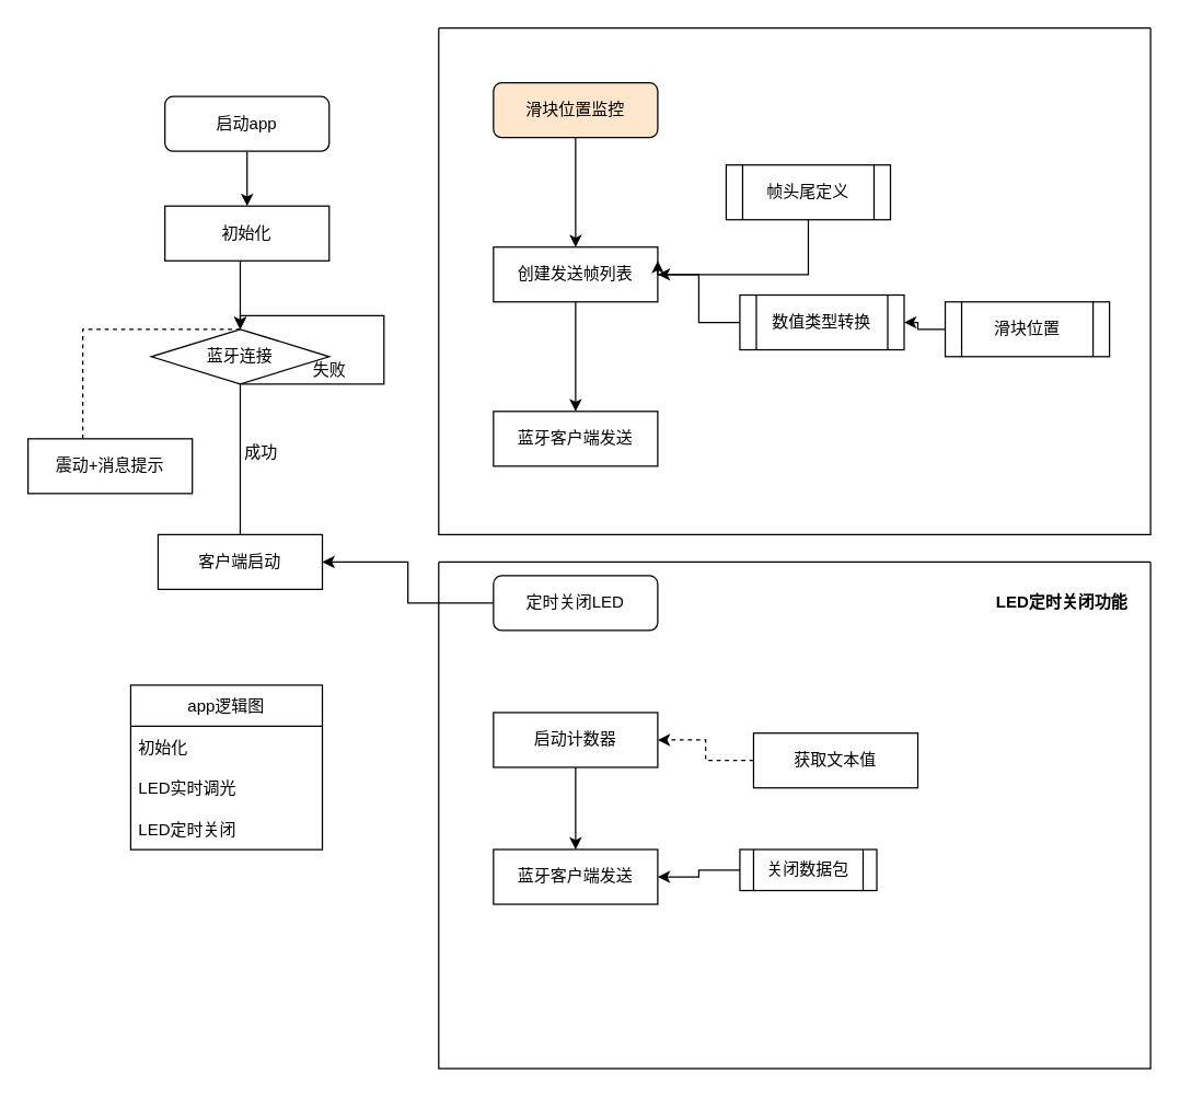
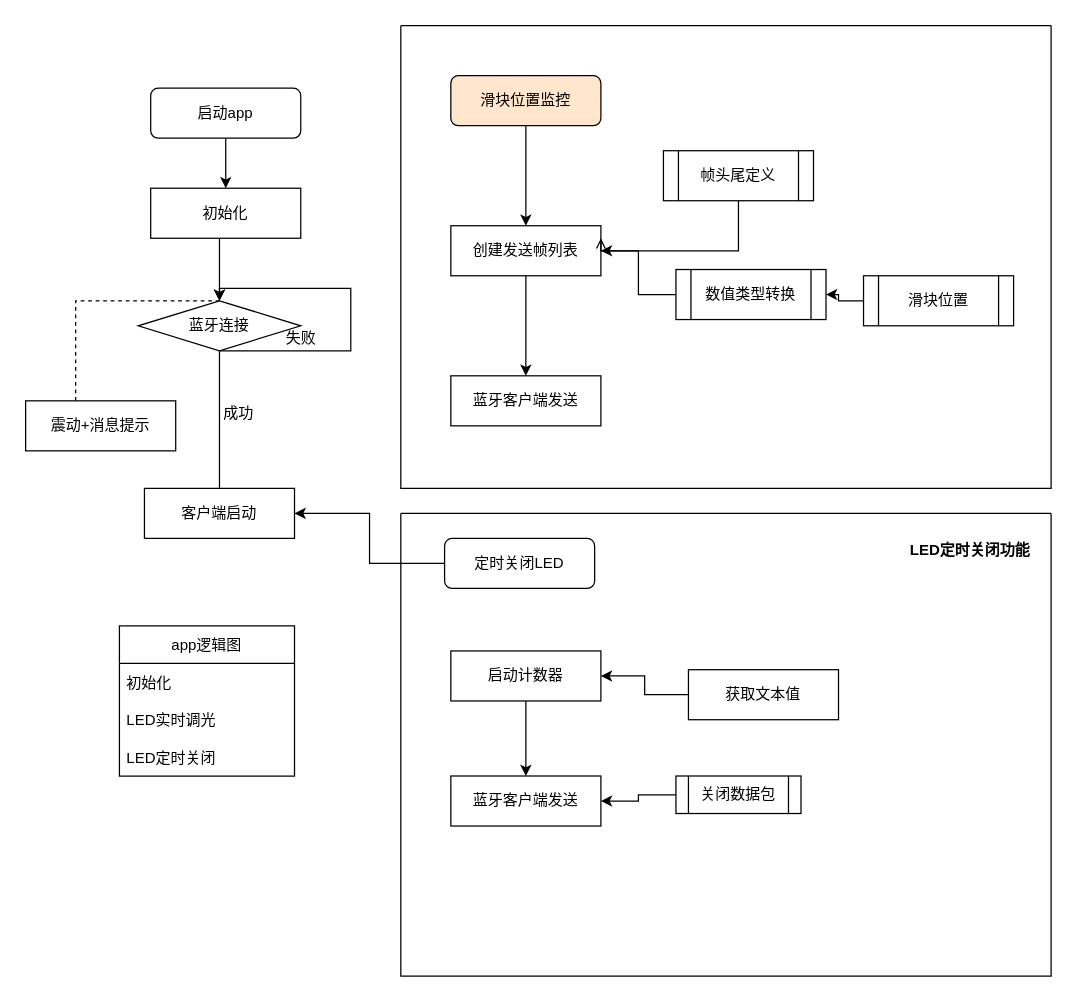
- <mxCell id="24" style="edgeStyle=orthogonalEdgeStyle;rounded=0;orthogonalLoop=1;jettySize=auto;html=1;entryX=1;entryY=0.25;entryDx=0;entryDy=0;" parent="1" source="25" target="19" edge="1"><mxGeometry relative="1" as="geometry"><Array as="points"><mxPoint x="480" y="200" /></Array></mxGeometry></mxCell>
+ <mxCell id="24" style="edgeStyle=orthogonalEdgeStyle;rounded=0;orthogonalLoop=1;jettySize=auto;html=1;entryX=1;entryY=0.25;entryDx=0;entryDy=0;endArrow=open;" parent="1" source="25" target="19" edge="1"><mxGeometry relative="1" as="geometry"><Array as="points"><mxPoint x="480" y="200" /></Array></mxGeometry></mxCell>
- <mxCell id="17" value="定时关闭LED" style="rounded=1;whiteSpace=wrap;html=1;" parent="1" vertex="1"><mxGeometry x="360" y="420" width="120" height="40" as="geometry" /></mxCell>
+ <mxCell id="17" value="定时关闭LED" style="rounded=1;whiteSpace=wrap;html=1;" parent="1" vertex="1"><mxGeometry x="355" y="430" width="120" height="40" as="geometry" /></mxCell>
- <mxCell id="30" value="" style="edgeStyle=orthogonalEdgeStyle;rounded=0;orthogonalLoop=1;jettySize=auto;html=1;dashed=1;" parent="1" source="31" target="29" edge="1"><mxGeometry relative="1" as="geometry" /></mxCell>
+ <mxCell id="30" value="" style="edgeStyle=orthogonalEdgeStyle;rounded=0;orthogonalLoop=1;jettySize=auto;html=1;" parent="1" source="31" target="29" edge="1"><mxGeometry relative="1" as="geometry" /></mxCell>
